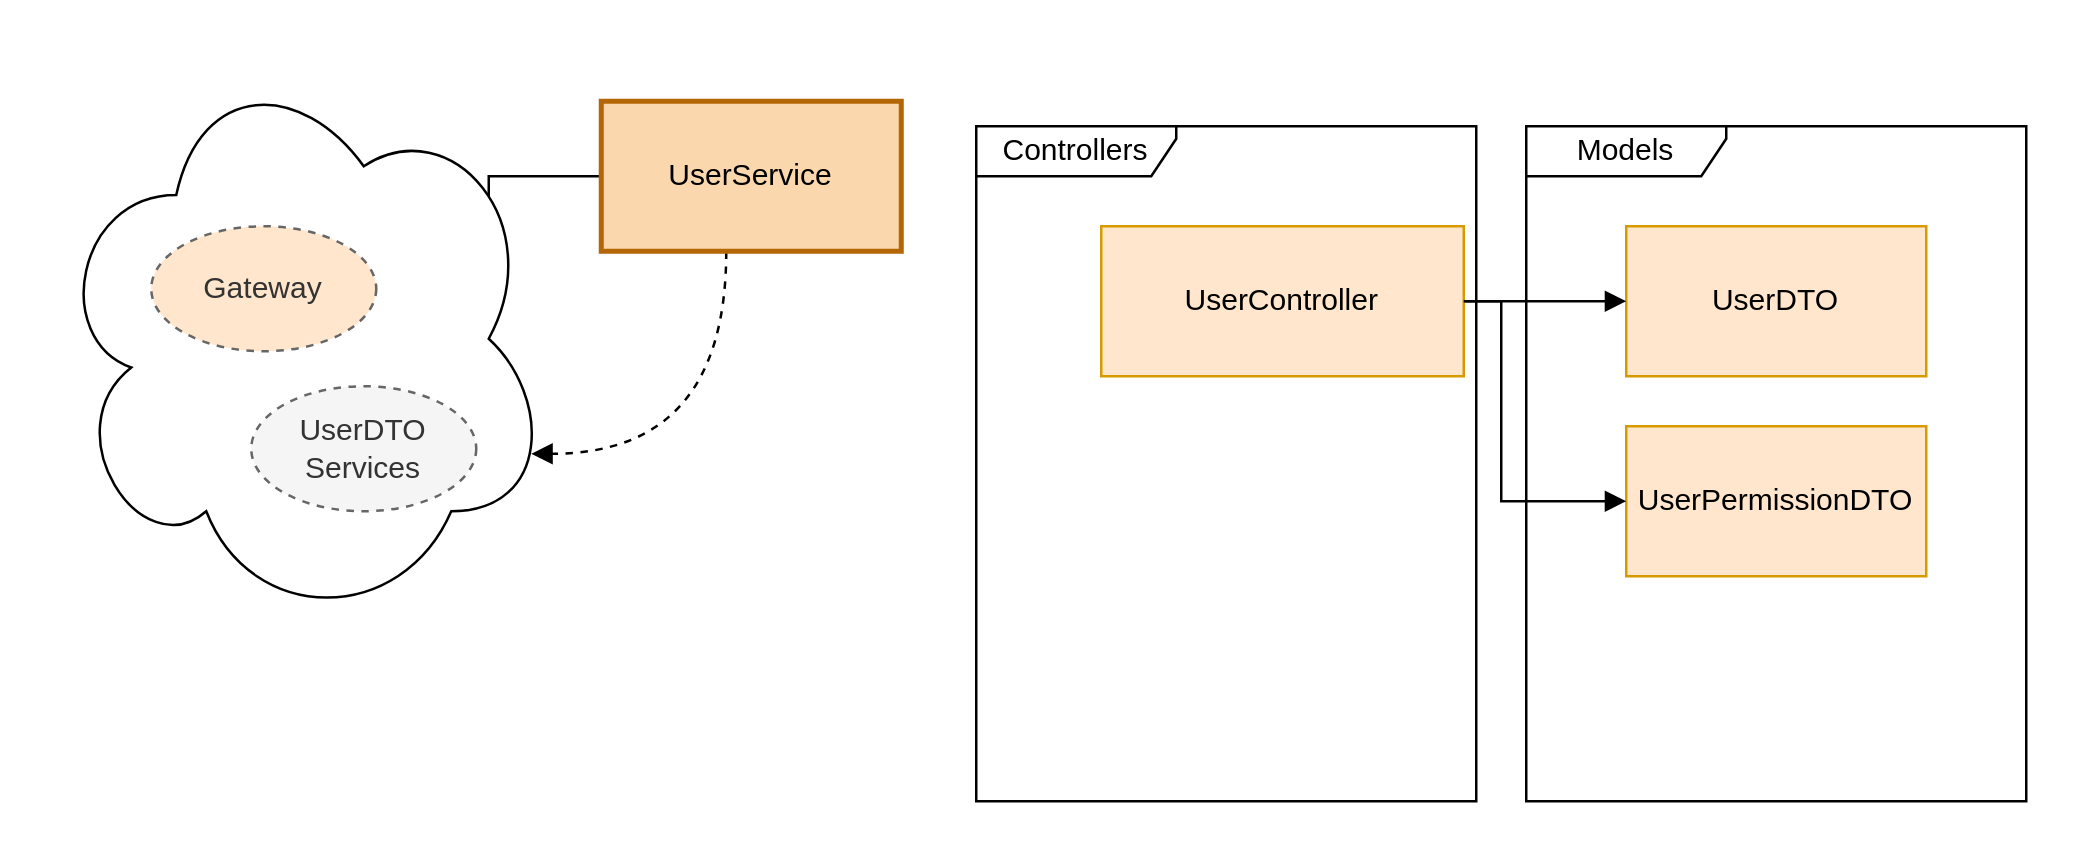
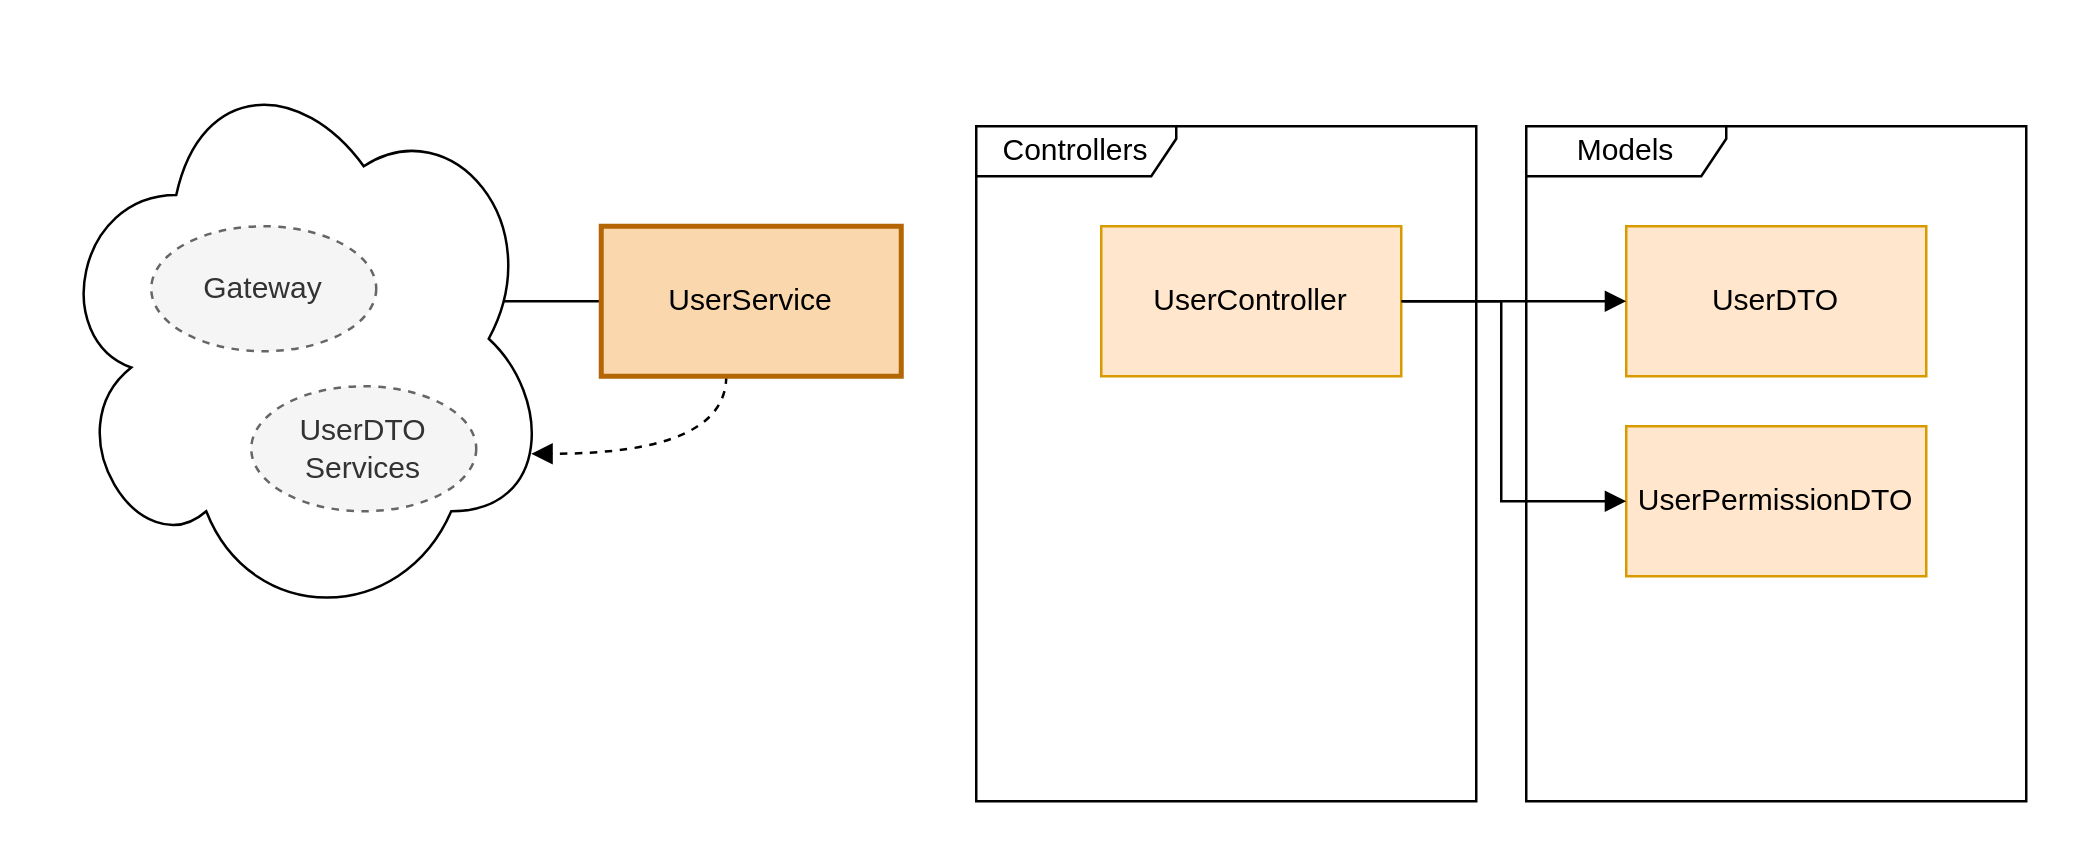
- <mxCell id="11" value="UserService" style="html=1;whiteSpace=wrap;fillColor=#fad7ac;strokeColor=#b46504;strokeWidth=2;" vertex="1" parent="1"><mxGeometry x="240" y="40" width="120" height="60" as="geometry" /></mxCell>
+ <mxCell id="11" value="UserService" style="html=1;whiteSpace=wrap;fillColor=#fad7ac;strokeColor=#b46504;strokeWidth=2;" vertex="1" parent="1"><mxGeometry x="240" y="90" width="120" height="60" as="geometry" /></mxCell>
- <mxCell id="15" value="Gateway" style="ellipse;whiteSpace=wrap;html=1;dashed=1;fillColor=#ffe6cc;fontColor=#333333;strokeColor=#666666;" vertex="1" parent="12"><mxGeometry x="40" y="70" width="90" height="50" as="geometry" /></mxCell>
+ <mxCell id="15" value="Gateway" style="ellipse;whiteSpace=wrap;html=1;dashed=1;fillColor=#f5f5f5;fontColor=#333333;strokeColor=#666666;" vertex="1" parent="12"><mxGeometry x="40" y="70" width="90" height="50" as="geometry" /></mxCell>
- <mxCell id="8" value="UserController" style="html=1;whiteSpace=wrap;fillColor=#ffe6cc;strokeColor=#d79b00;" vertex="1" parent="1"><mxGeometry x="440" y="90" width="145" height="60" as="geometry" /></mxCell>
+ <mxCell id="8" value="UserController" style="html=1;whiteSpace=wrap;fillColor=#ffe6cc;strokeColor=#d79b00;" vertex="1" parent="1"><mxGeometry x="440" y="90" width="120" height="60" as="geometry" /></mxCell>
